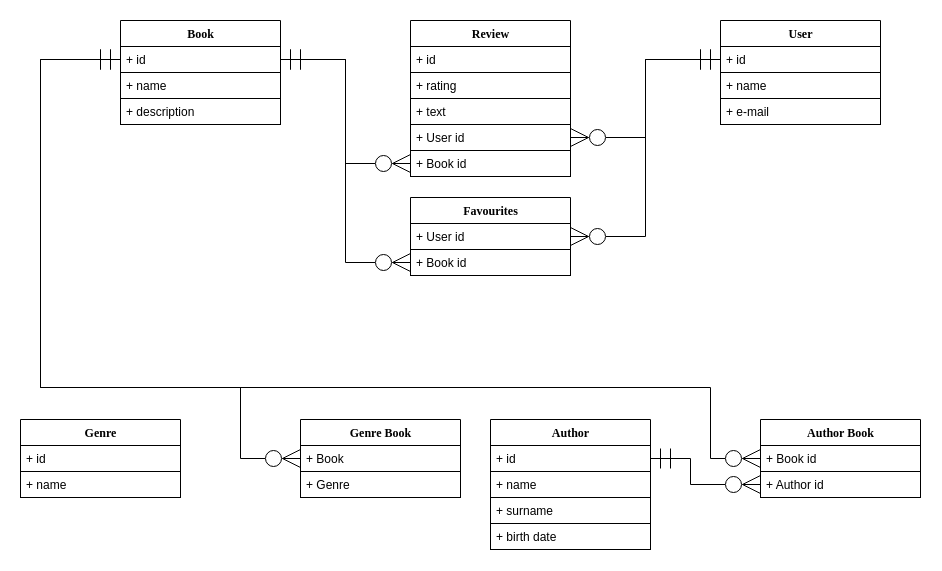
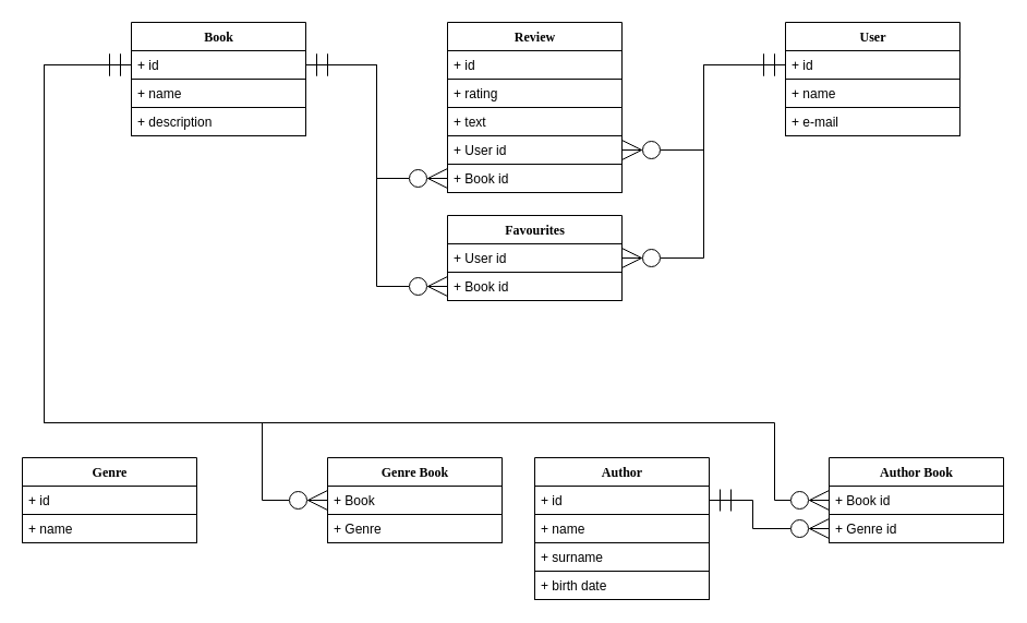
- <mxCell id="29" value="+ Author id" style="text;html=1;strokeColor=default;fillColor=none;align=left;verticalAlign=top;spacingLeft=4;spacingRight=4;whiteSpace=wrap;overflow=hidden;rotatable=0;points=[[0,0.5],[1,0.5]];portConstraint=eastwest;" parent="27" vertex="1"><mxGeometry y="52" width="160" height="26" as="geometry" /></mxCell>
+ <mxCell id="29" value="+ Genre id" style="text;html=1;strokeColor=default;fillColor=none;align=left;verticalAlign=top;spacingLeft=4;spacingRight=4;whiteSpace=wrap;overflow=hidden;rotatable=0;points=[[0,0.5],[1,0.5]];portConstraint=eastwest;" parent="27" vertex="1"><mxGeometry y="52" width="160" height="26" as="geometry" /></mxCell>
